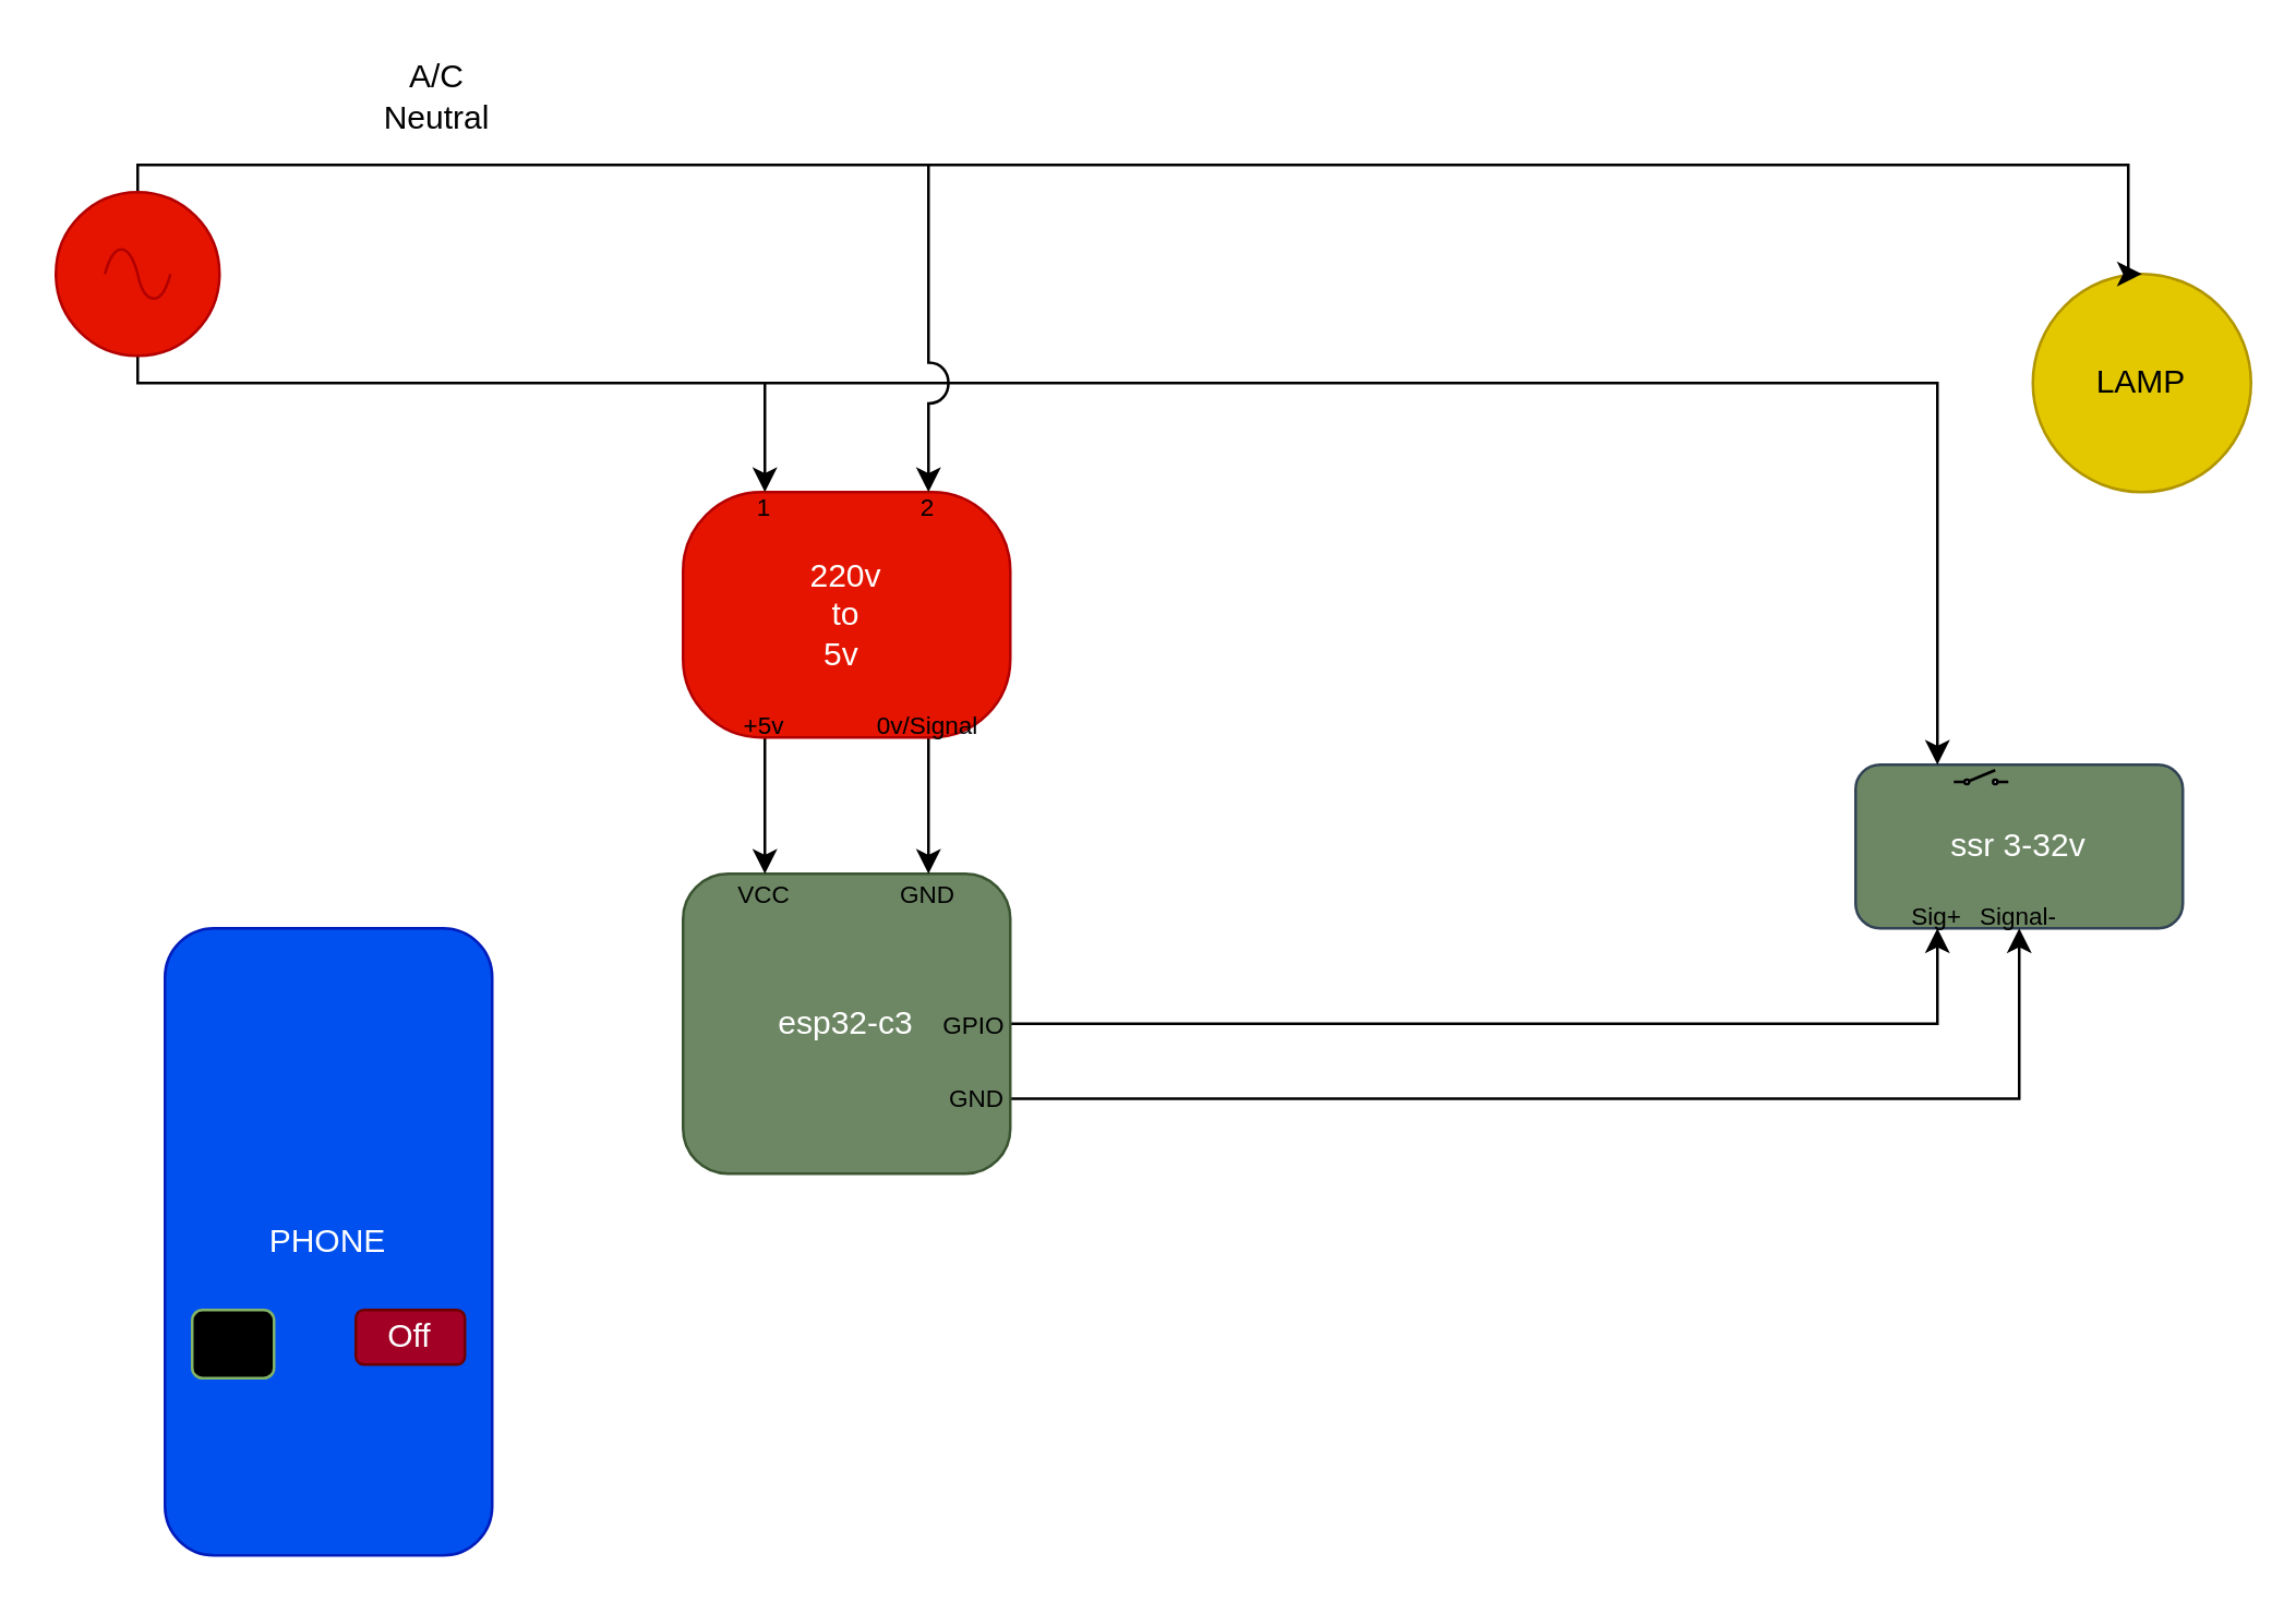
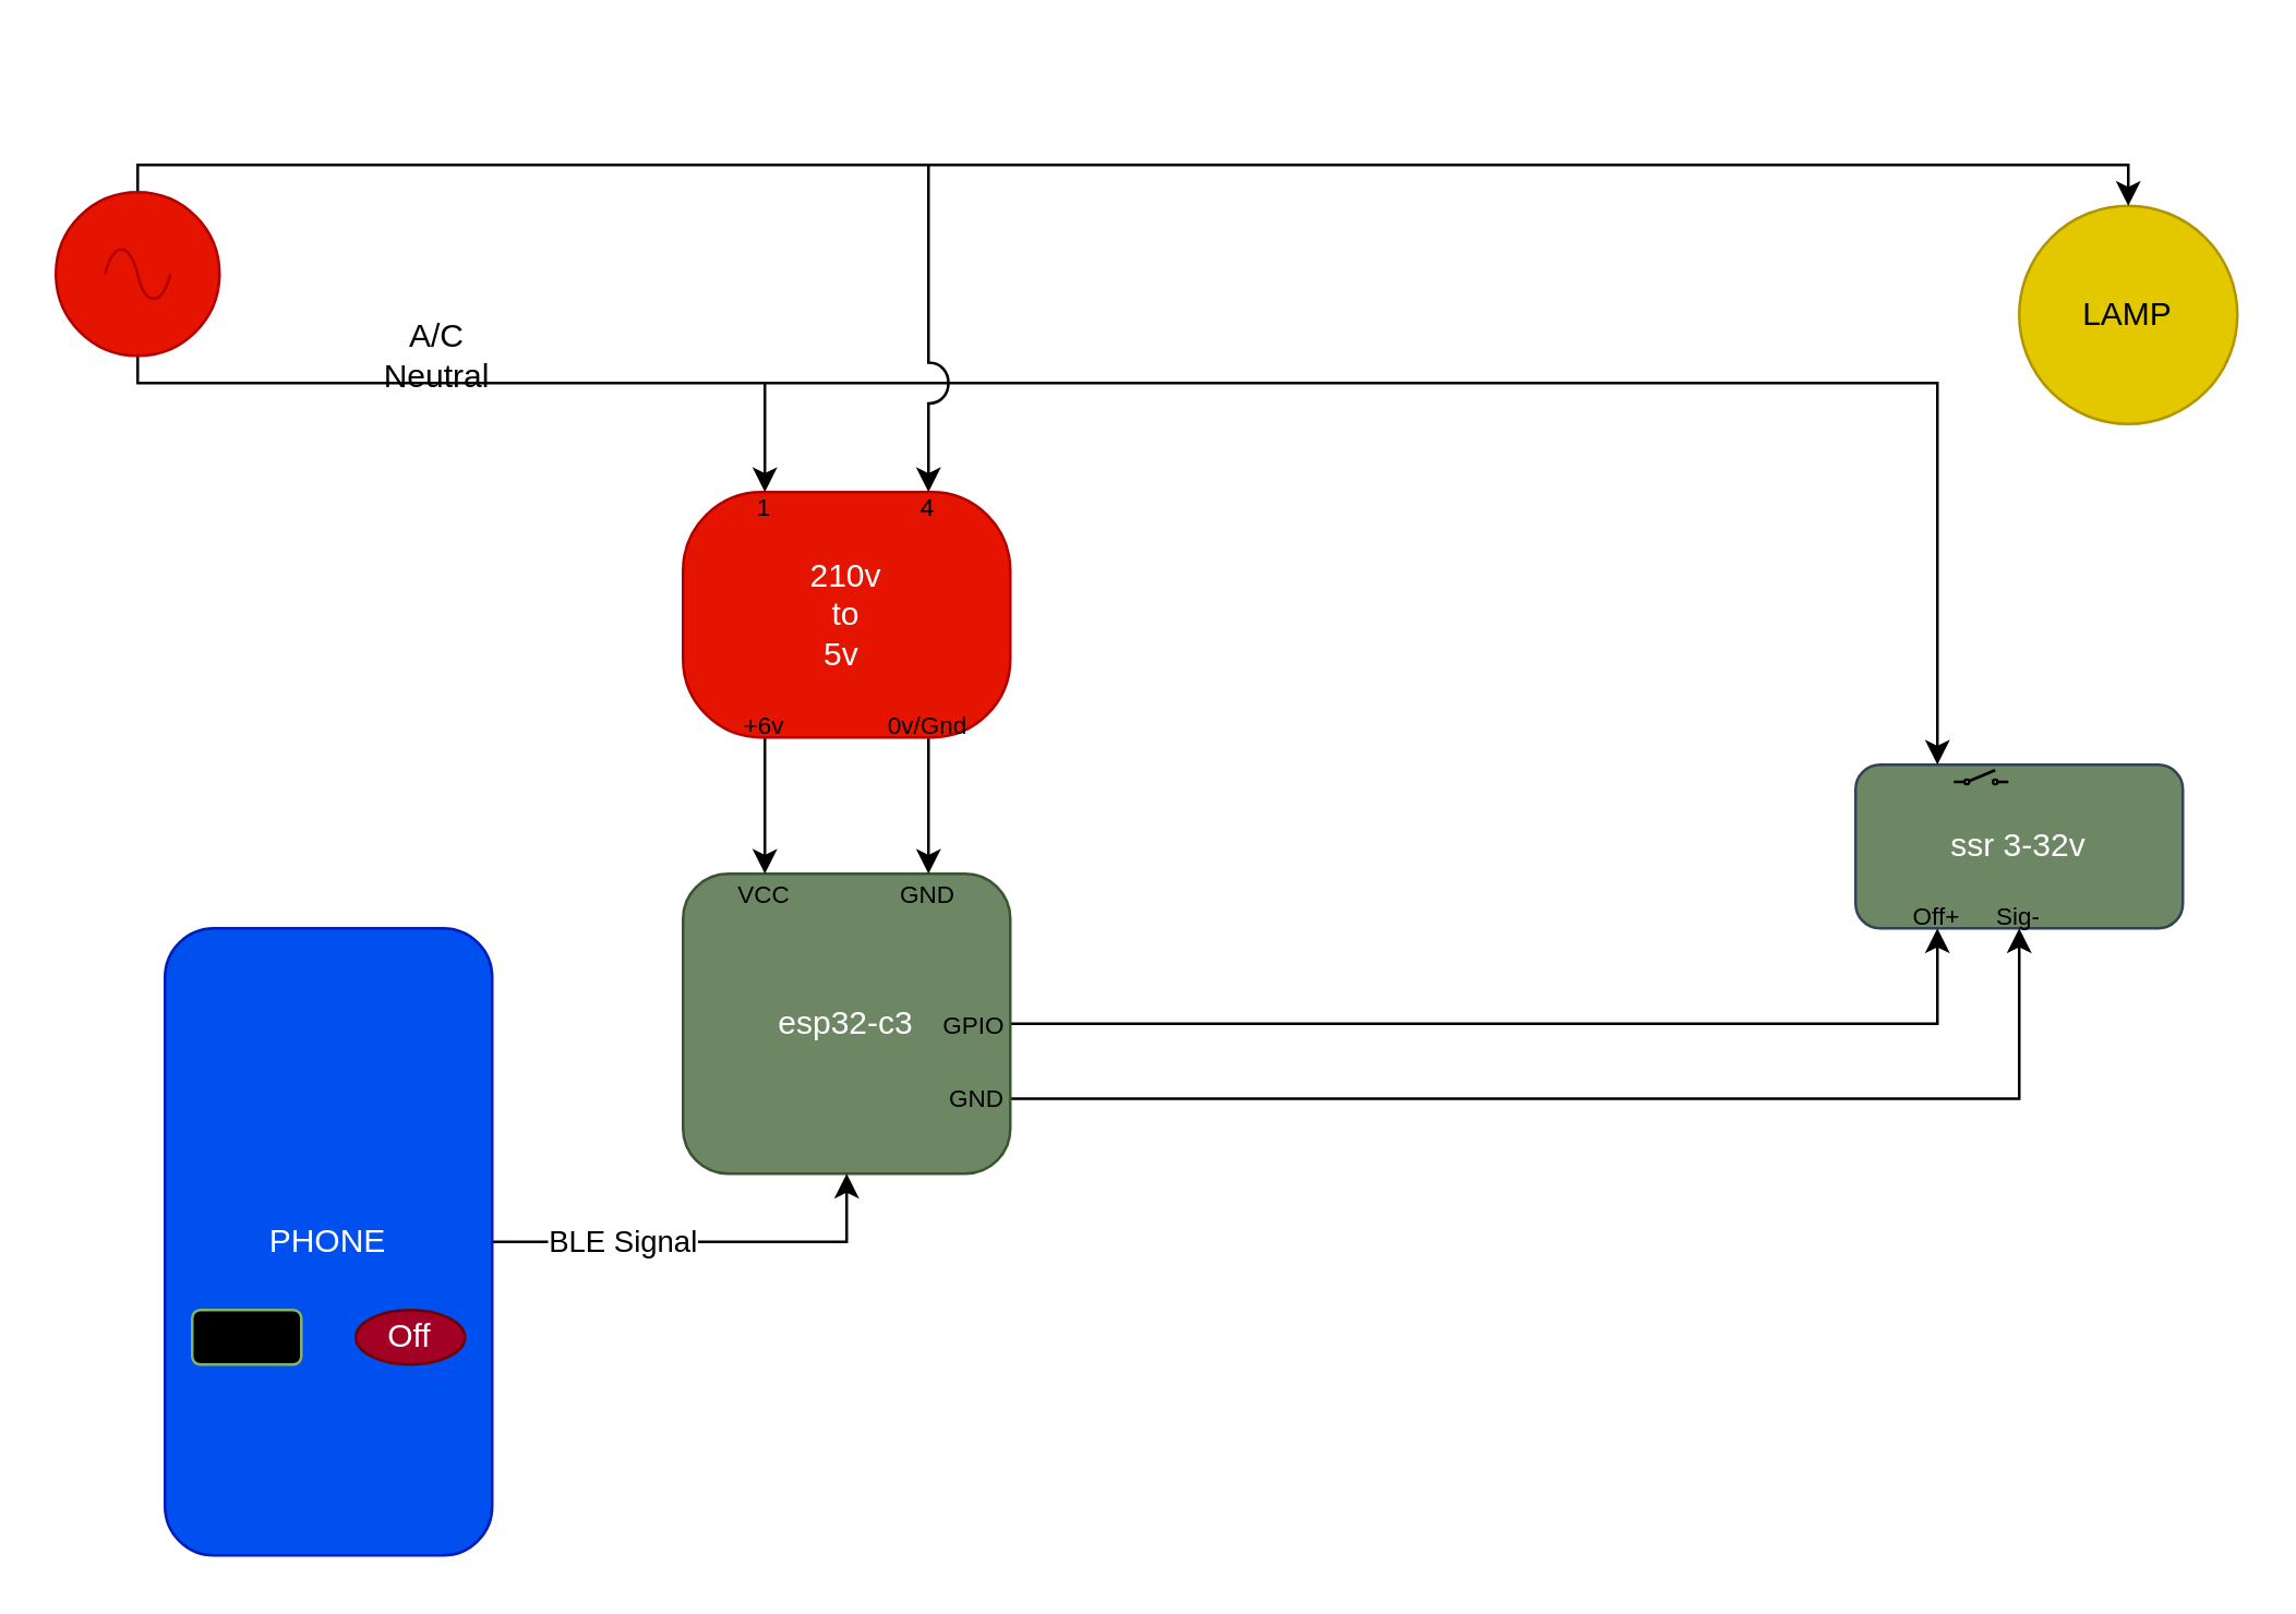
- <mxCell id="16" value="A/C Neutral" style="text;html=1;align=center;verticalAlign=middle;whiteSpace=wrap;rounded=0;" vertex="1" parent="1"><mxGeometry x="130" width="60" height="30" as="geometry" y="20" /></mxCell>
+ <mxCell id="16" value="A/C Neutral" style="text;html=1;align=center;verticalAlign=middle;whiteSpace=wrap;rounded=0;" vertex="1" parent="1"><mxGeometry x="130" y="115" width="60" height="30" as="geometry" /></mxCell>
- <mxCell id="3" value="LAMP" style="ellipse;whiteSpace=wrap;html=1;aspect=fixed;fillColor=light-dark(#E3C800,#999900);fontColor=#000000;strokeColor=#B09500;" vertex="1" parent="1"><mxGeometry x="745" y="100" width="80" height="80" as="geometry" /></mxCell>
+ <mxCell id="3" value="LAMP" style="ellipse;whiteSpace=wrap;html=1;aspect=fixed;fillColor=light-dark(#E3C800,#999900);fontColor=#000000;strokeColor=#B09500;" vertex="1" parent="1"><mxGeometry x="740" y="75" width="80" height="80" as="geometry" /></mxCell>
- <mxCell id="20" value="&lt;font style=&quot;font-size: 9px;&quot;&gt;2&lt;/font&gt;" style="text;html=1;align=center;verticalAlign=middle;whiteSpace=wrap;rounded=0;strokeWidth=0;" vertex="1" parent="1"><mxGeometry x="310" y="170" width="60" height="30" as="geometry" /></mxCell>
+ <mxCell id="20" value="&lt;font style=&quot;font-size: 9px;&quot;&gt;4&lt;/font&gt;" style="text;html=1;align=center;verticalAlign=middle;whiteSpace=wrap;rounded=0;strokeWidth=0;" vertex="1" parent="1"><mxGeometry x="310" y="170" width="60" height="30" as="geometry" /></mxCell>
- <mxCell id="9" value="220v&lt;div&gt;&amp;nbsp;to&amp;nbsp;&lt;/div&gt;&lt;div&gt;5v&amp;nbsp;&lt;/div&gt;" style="rounded=1;whiteSpace=wrap;html=1;arcSize=32;strokeWidth=1;glass=0;shadow=0;fillColor=light-dark(#E51400,#FF6666);fontColor=#ffffff;strokeColor=#B20000;fillStyle=auto;" vertex="1" parent="1"><mxGeometry x="250" y="180" width="120" height="90" as="geometry" /></mxCell>
+ <mxCell id="9" value="210v&lt;div&gt;&amp;nbsp;to&amp;nbsp;&lt;/div&gt;&lt;div&gt;5v&amp;nbsp;&lt;/div&gt;" style="rounded=1;whiteSpace=wrap;html=1;arcSize=32;strokeWidth=1;glass=0;shadow=0;fillColor=light-dark(#E51400,#FF6666);fontColor=#ffffff;strokeColor=#B20000;fillStyle=auto;" vertex="1" parent="1"><mxGeometry x="250" y="180" width="120" height="90" as="geometry" /></mxCell>
- <mxCell id="21" value="&lt;font style=&quot;font-size: 9px;&quot;&gt;+5v&lt;/font&gt;" style="text;html=1;align=center;verticalAlign=middle;whiteSpace=wrap;rounded=0;strokeWidth=0;" vertex="1" parent="1"><mxGeometry x="250" y="250" width="60" height="30" as="geometry" /></mxCell>
+ <mxCell id="21" value="&lt;font style=&quot;font-size: 9px;&quot;&gt;+6v&lt;/font&gt;" style="text;html=1;align=center;verticalAlign=middle;whiteSpace=wrap;rounded=0;strokeWidth=0;" vertex="1" parent="1"><mxGeometry x="250" y="250" width="60" height="30" as="geometry" /></mxCell>
- <mxCell id="22" value="&lt;font style=&quot;font-size: 9px;&quot;&gt;0v/Signal&lt;/font&gt;" style="text;html=1;align=center;verticalAlign=middle;whiteSpace=wrap;rounded=0;strokeWidth=0;" vertex="1" parent="1"><mxGeometry x="310" y="250" width="60" height="30" as="geometry" /></mxCell>
+ <mxCell id="22" value="&lt;font style=&quot;font-size: 9px;&quot;&gt;0v/Gnd&lt;/font&gt;" style="text;html=1;align=center;verticalAlign=middle;whiteSpace=wrap;rounded=0;strokeWidth=0;" vertex="1" parent="1"><mxGeometry x="310" y="250" width="60" height="30" as="geometry" /></mxCell>
- <mxCell id="26" value="&lt;font style=&quot;font-size: 9px;&quot;&gt;Sig+&lt;/font&gt;" style="text;html=1;align=center;verticalAlign=middle;whiteSpace=wrap;rounded=0;strokeWidth=0;" vertex="1" parent="1"><mxGeometry x="680" y="320" width="60" height="30" as="geometry" /></mxCell>
+ <mxCell id="26" value="&lt;font style=&quot;font-size: 9px;&quot;&gt;Off+&lt;/font&gt;" style="text;html=1;align=center;verticalAlign=middle;whiteSpace=wrap;rounded=0;strokeWidth=0;" vertex="1" parent="1"><mxGeometry x="680" y="320" width="60" height="30" as="geometry" /></mxCell>
- <mxCell id="27" value="&lt;font style=&quot;font-size: 9px;&quot;&gt;Signal-&lt;/font&gt;" style="text;html=1;align=center;verticalAlign=middle;whiteSpace=wrap;rounded=0;strokeWidth=0;" vertex="1" parent="1"><mxGeometry x="710" y="320" width="60" height="30" as="geometry" /></mxCell>
+ <mxCell id="27" value="&lt;font style=&quot;font-size: 9px;&quot;&gt;Sig-&lt;/font&gt;" style="text;html=1;align=center;verticalAlign=middle;whiteSpace=wrap;rounded=0;strokeWidth=0;" vertex="1" parent="1"><mxGeometry x="710" y="320" width="60" height="30" as="geometry" /></mxCell>
+ <mxCell id="13" style="edgeStyle=orthogonalEdgeStyle;rounded=0;orthogonalLoop=1;jettySize=auto;html=1;exitX=1;exitY=0.5;exitDx=0;exitDy=0;entryX=0.5;entryY=1;entryDx=0;entryDy=0;" edge="1" parent="1" source="15" target="6"><mxGeometry relative="1" as="geometry" /></mxCell>
+ <mxCell id="14" value="BLE Signal" style="edgeLabel;html=1;align=center;verticalAlign=middle;resizable=0;points=[];" vertex="1" connectable="0" parent="13"><mxGeometry x="-0.399" y="1" relative="1" as="geometry"><mxPoint as="offset" /></mxGeometry></mxCell>
- <mxCell id="30" value="Off" style="rounded=1;whiteSpace=wrap;html=1;fillColor=light-dark(#A20025,#990000);fontColor=#ffffff;strokeColor=#6F0000;" vertex="1" parent="1"><mxGeometry x="130" y="480" width="40" height="20" as="geometry" /></mxCell>
+ <mxCell id="30" value="Off" style="ellipse;whiteSpace=wrap;html=1;fillColor=light-dark(#A20025,#990000);fontColor=#ffffff;strokeColor=#6F0000;" vertex="1" parent="1"><mxGeometry x="130" y="480" width="40" height="20" as="geometry" /></mxCell>
- <mxCell id="29" value="On" style="rounded=1;whiteSpace=wrap;html=1;fillColor=light-dark(#D5E8D4,#336600);gradientColor=#97d077;strokeColor=#82b366;" vertex="1" parent="1"><mxGeometry x="70" y="480" width="30" height="25" as="geometry" /></mxCell>
+ <mxCell id="29" value="On" style="rounded=1;whiteSpace=wrap;html=1;fillColor=light-dark(#D5E8D4,#336600);gradientColor=#97d077;strokeColor=#82b366;" vertex="1" parent="1"><mxGeometry x="70" y="480" width="40" height="20" as="geometry" /></mxCell>
